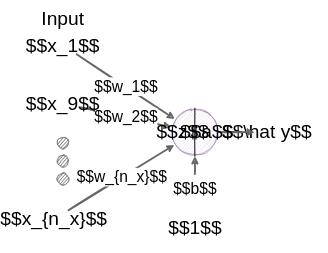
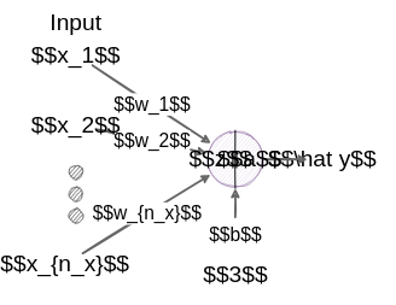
- <mxCell id="19" value="$$x_9$$" style="text;html=1;strokeColor=none;fillColor=none;align=center;verticalAlign=middle;whiteSpace=wrap;rounded=0;fontSize=32;" parent="1" vertex="1"><mxGeometry x="35" y="157" width="60" height="30" as="geometry" /></mxCell>
+ <mxCell id="19" value="$$x_2$$" style="text;html=1;strokeColor=none;fillColor=none;align=center;verticalAlign=middle;whiteSpace=wrap;rounded=0;fontSize=32;" parent="1" vertex="1"><mxGeometry x="35" y="157" width="60" height="30" as="geometry" /></mxCell>
- <mxCell id="15" value="$$b$$" style="text;align=center;verticalAlign=middle;resizable=0;points=[];autosize=1;fontSize=26;fontColor=#000000;spacingTop=0;spacing=6;labelBorderColor=none;html=1;" parent="1" vertex="1"><mxGeometry x="235" y="290" width="100" height="50" as="geometry" /></mxCell>
+ <mxCell id="15" value="$$b$$" style="text;align=center;verticalAlign=middle;resizable=0;points=[];autosize=1;fontSize=26;fontColor=#000000;spacingTop=0;spacing=6;labelBorderColor=none;html=1;" parent="1" vertex="1"><mxGeometry x="235" y="300" width="100" height="50" as="geometry" /></mxCell>
- <mxCell id="13" value="$$1$$" style="text;html=1;align=center;verticalAlign=middle;resizable=0;points=[];autosize=1;fontSize=32;" parent="1" vertex="1"><mxGeometry x="235" y="360" width="100" height="40" as="geometry" /></mxCell>
+ <mxCell id="13" value="$$3$$" style="text;html=1;align=center;verticalAlign=middle;resizable=0;points=[];autosize=1;fontSize=32;" parent="1" vertex="1"><mxGeometry x="235" y="360" width="100" height="40" as="geometry" /></mxCell>
